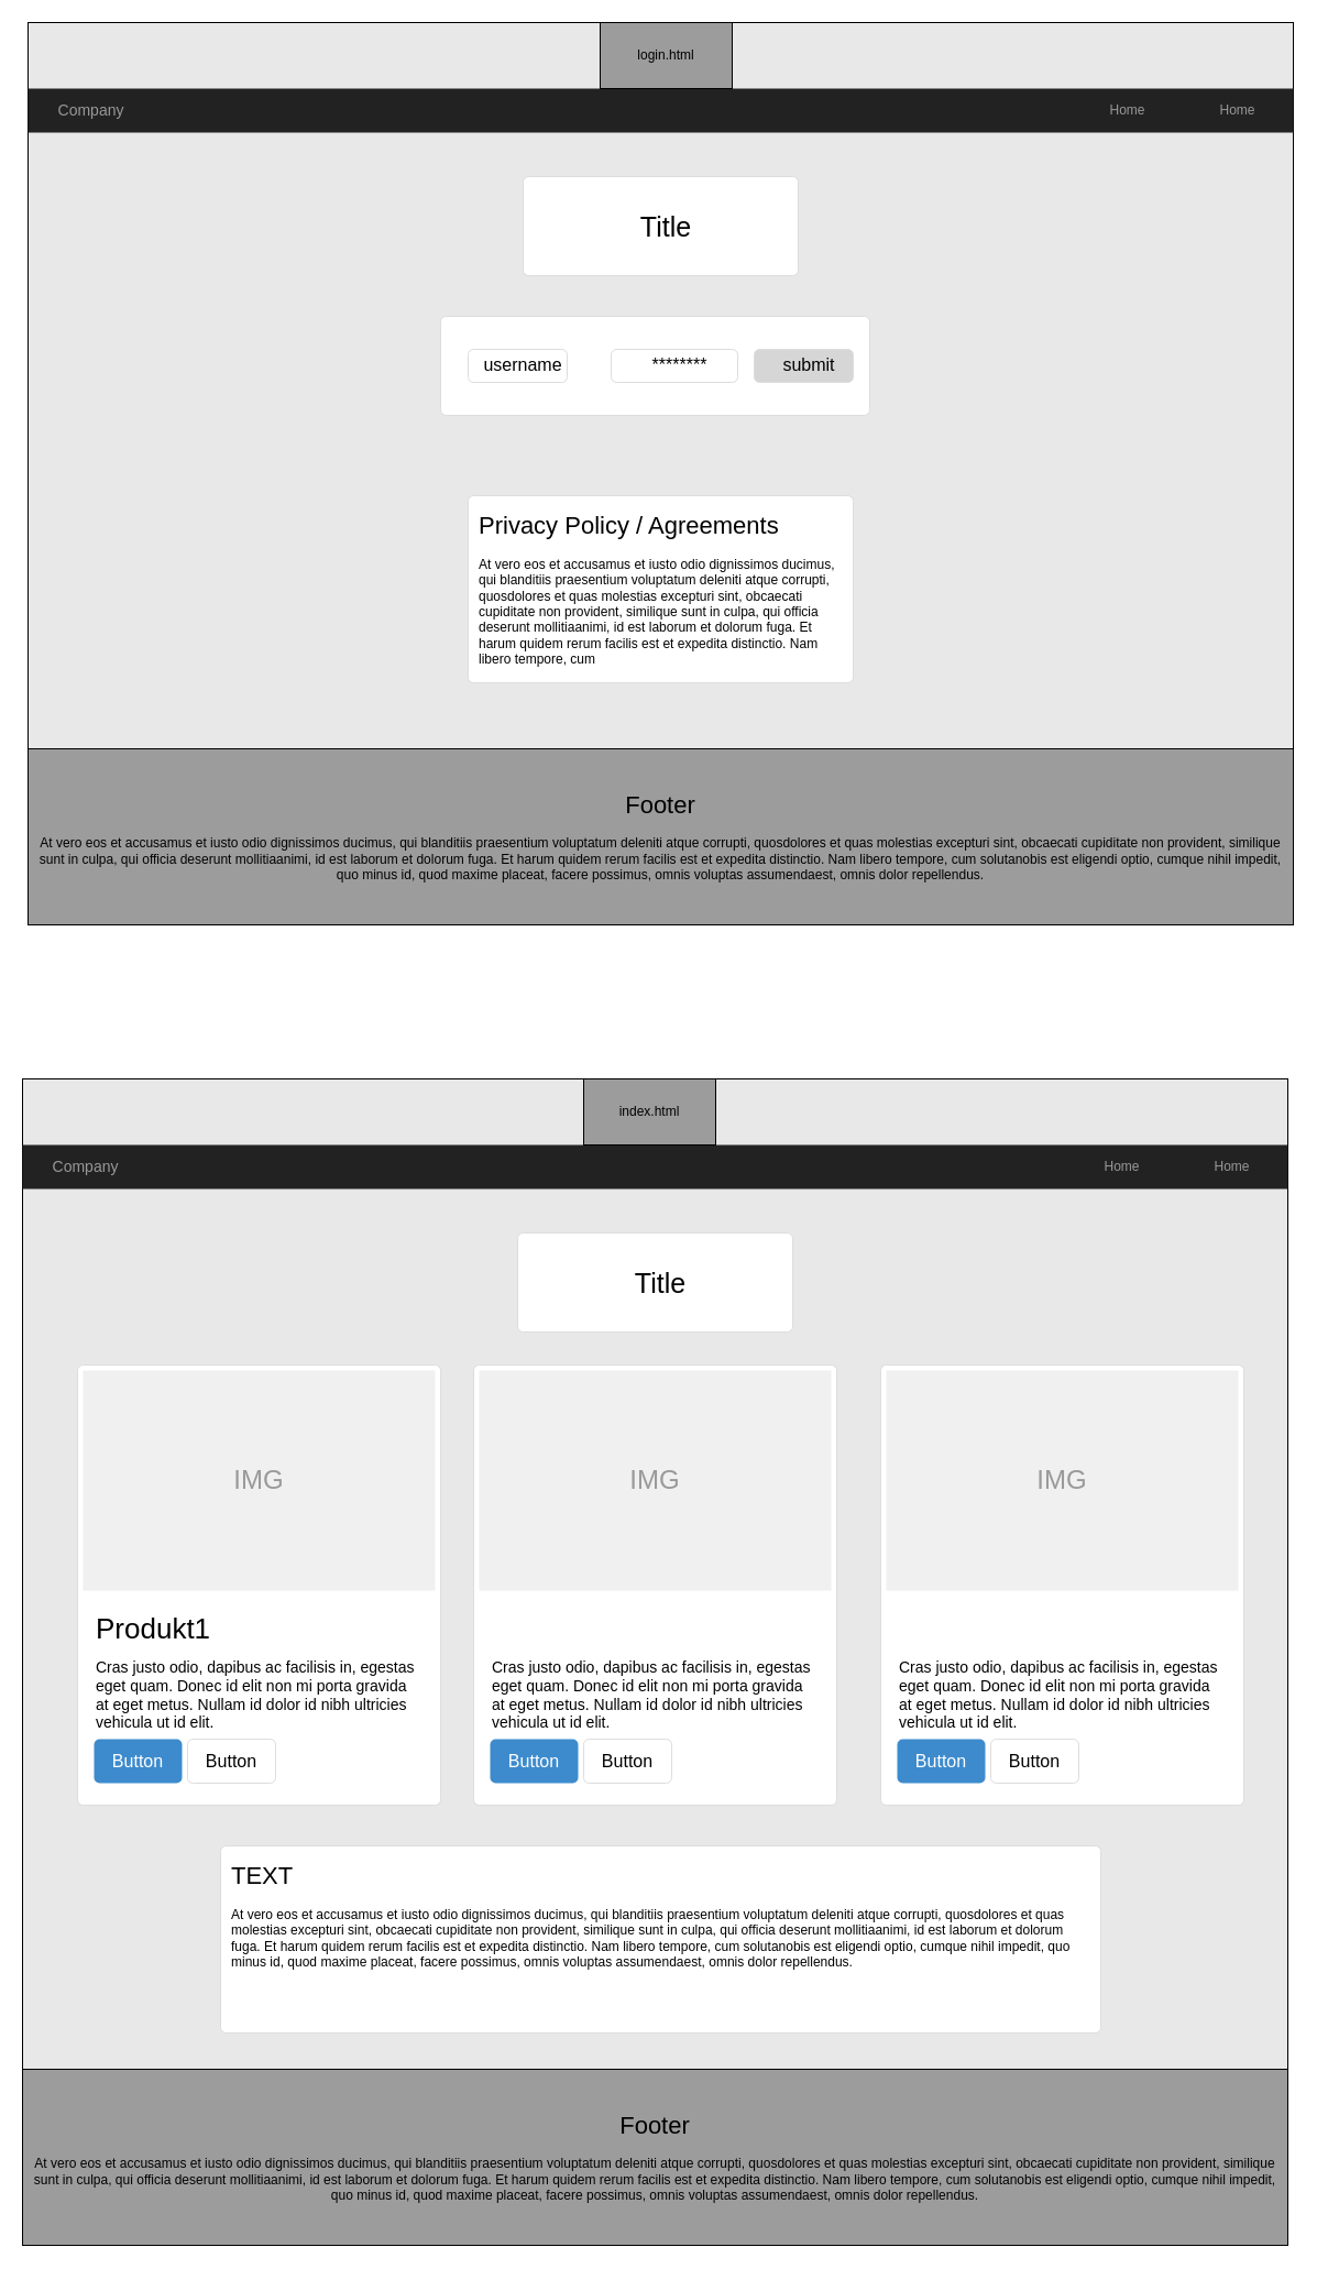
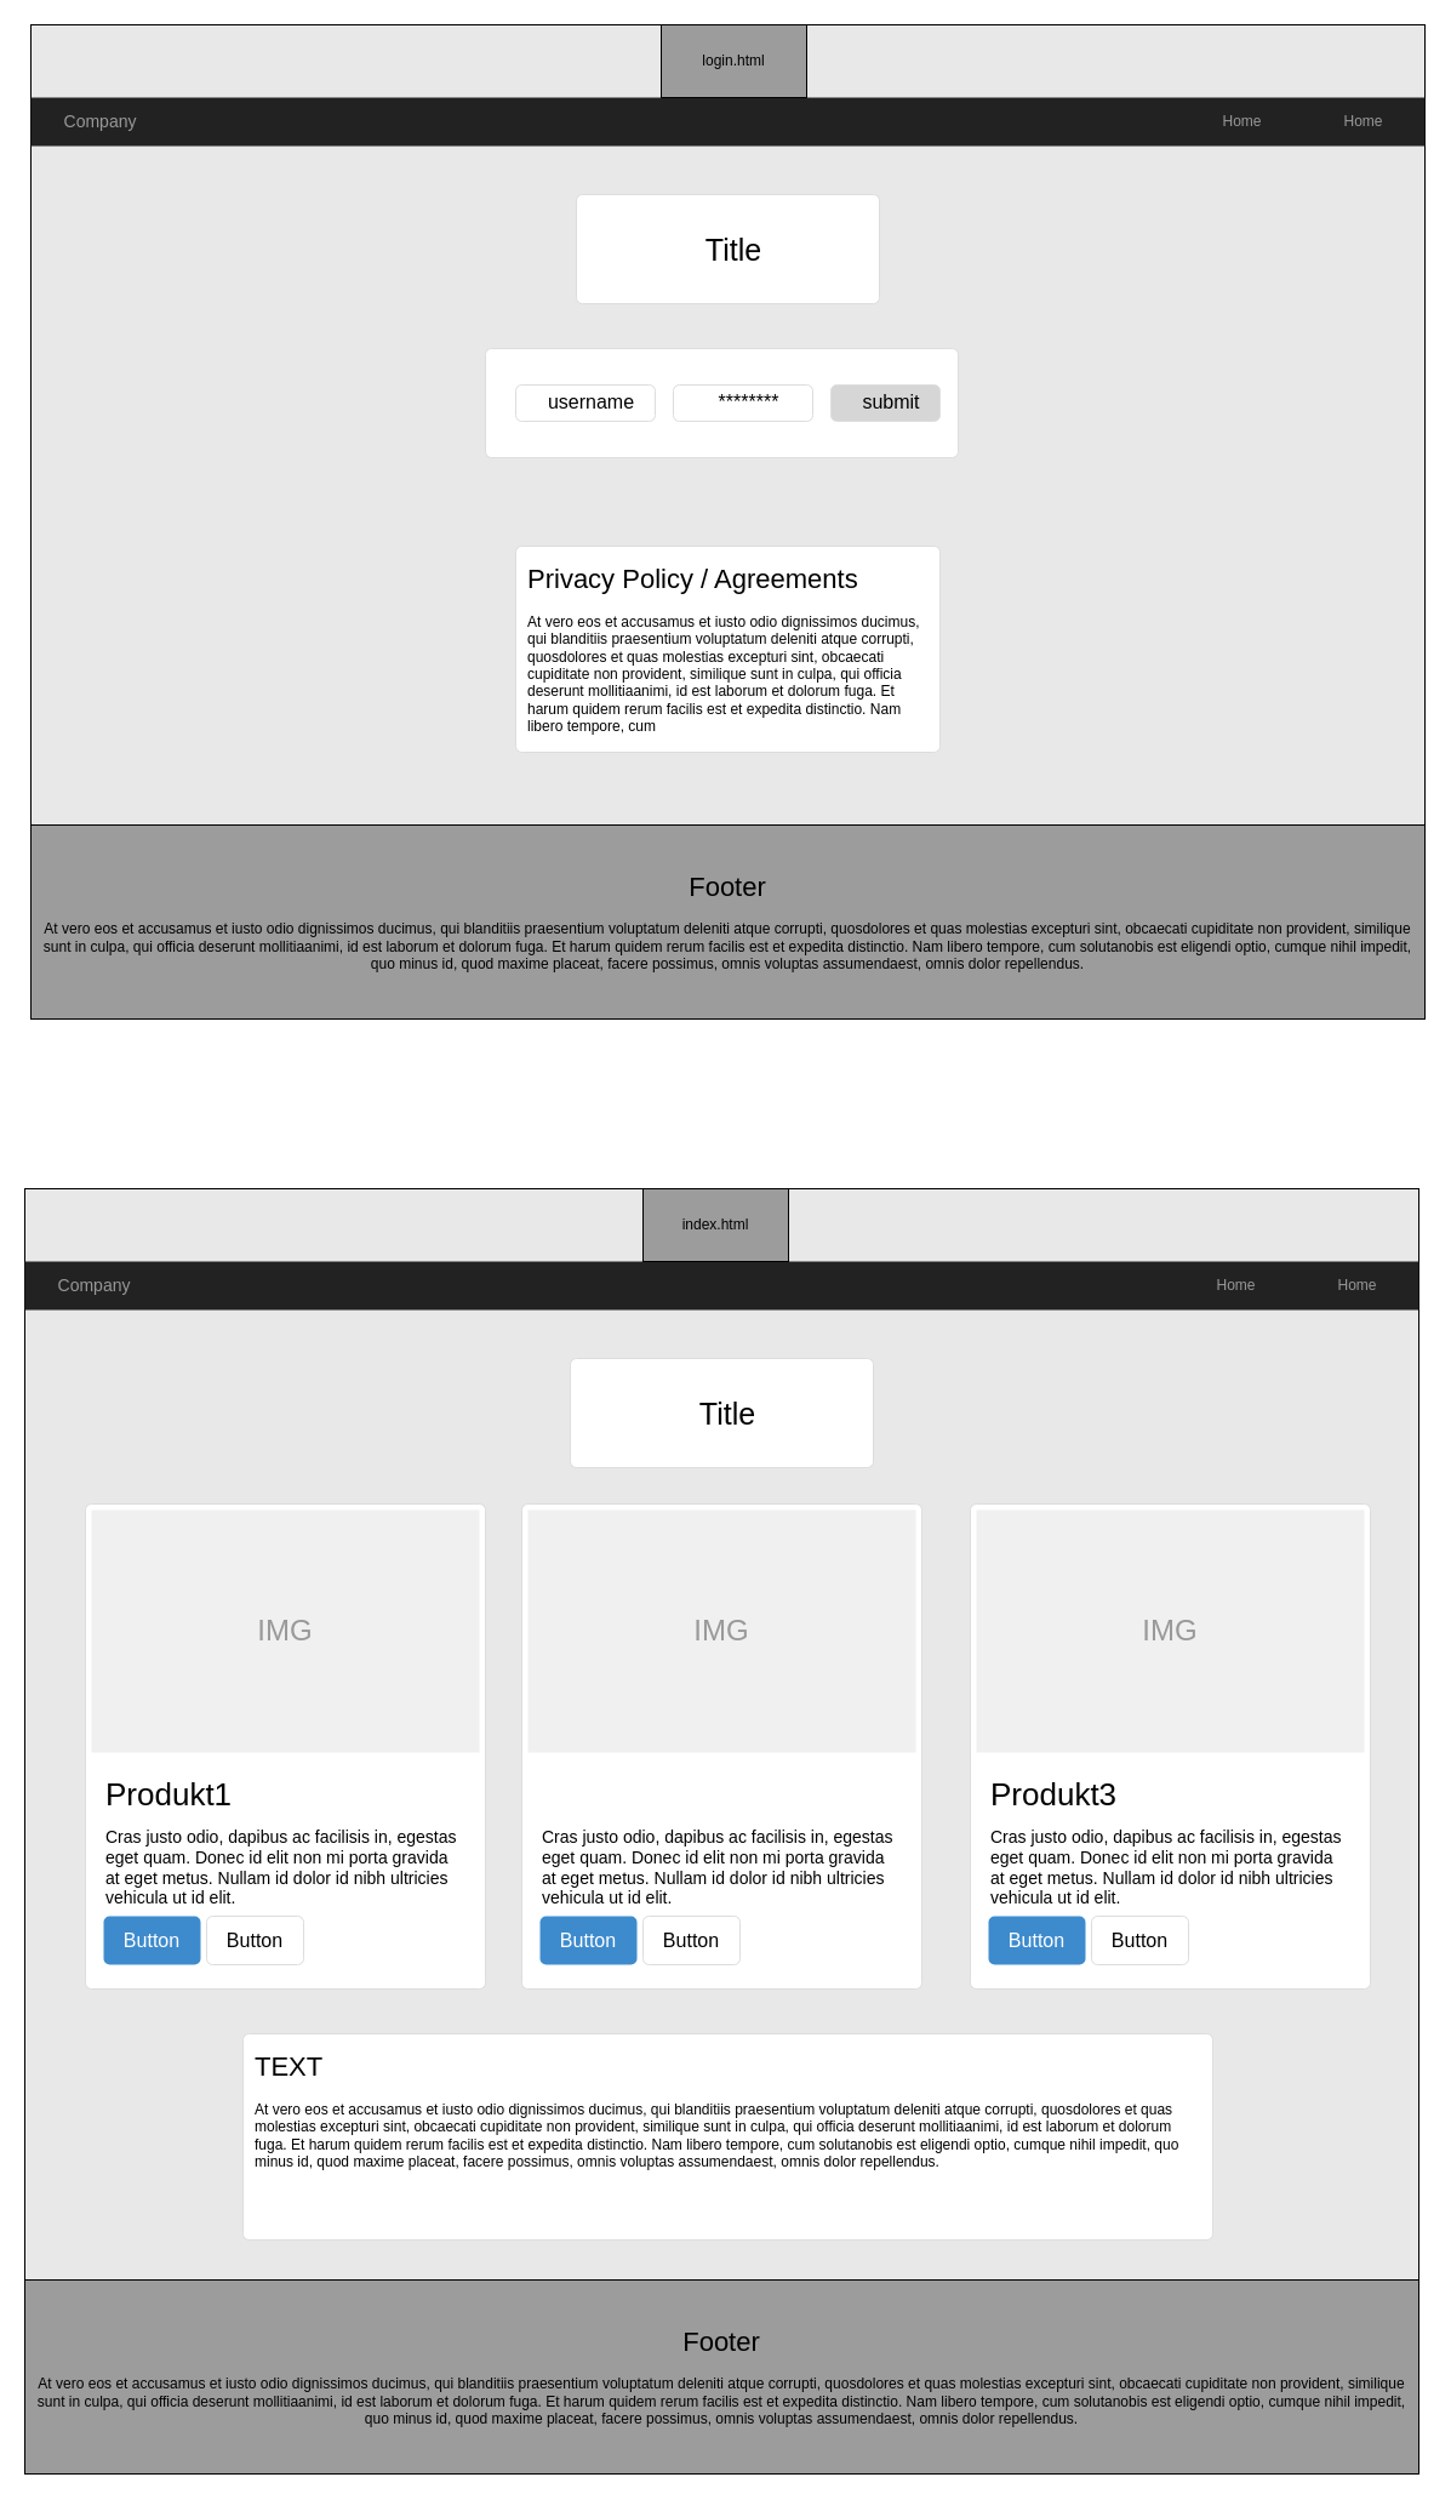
- <mxCell id="38" value="&lt;p style=&quot;line-height: 2.4&quot;&gt;&lt;font style=&quot;line-height: 1.2 ; font-size: 16px&quot;&gt;username&lt;/font&gt;&lt;/p&gt;" style="html=1;shadow=0;dashed=0;shape=mxgraph.bootstrap.rrect;rSize=5;strokeColor=#dddddd;;align=center;spacingLeft=10;fontSize=16;whiteSpace=wrap;rounded=0;" vertex="1" parent="1"><mxGeometry x="425" y="317" width="90" height="30" as="geometry" /></mxCell>
+ <mxCell id="38" value="&lt;p style=&quot;line-height: 2.4&quot;&gt;&lt;font style=&quot;line-height: 1.2 ; font-size: 16px&quot;&gt;username&lt;/font&gt;&lt;/p&gt;" style="html=1;shadow=0;dashed=0;shape=mxgraph.bootstrap.rrect;rSize=5;strokeColor=#dddddd;;align=center;spacingLeft=10;fontSize=16;whiteSpace=wrap;rounded=0;" vertex="1" parent="1"><mxGeometry x="425" y="317" width="115" height="30" as="geometry" /></mxCell>
+ <mxCell id="20" value="Produkt3" style="html=1;shadow=0;dashed=0;shape=mxgraph.bootstrap.anchor;fontSize=26;align=left;whiteSpace=wrap;" parent="18" vertex="1"><mxGeometry x="15" y="220" width="300" height="40" as="geometry" /></mxCell>
